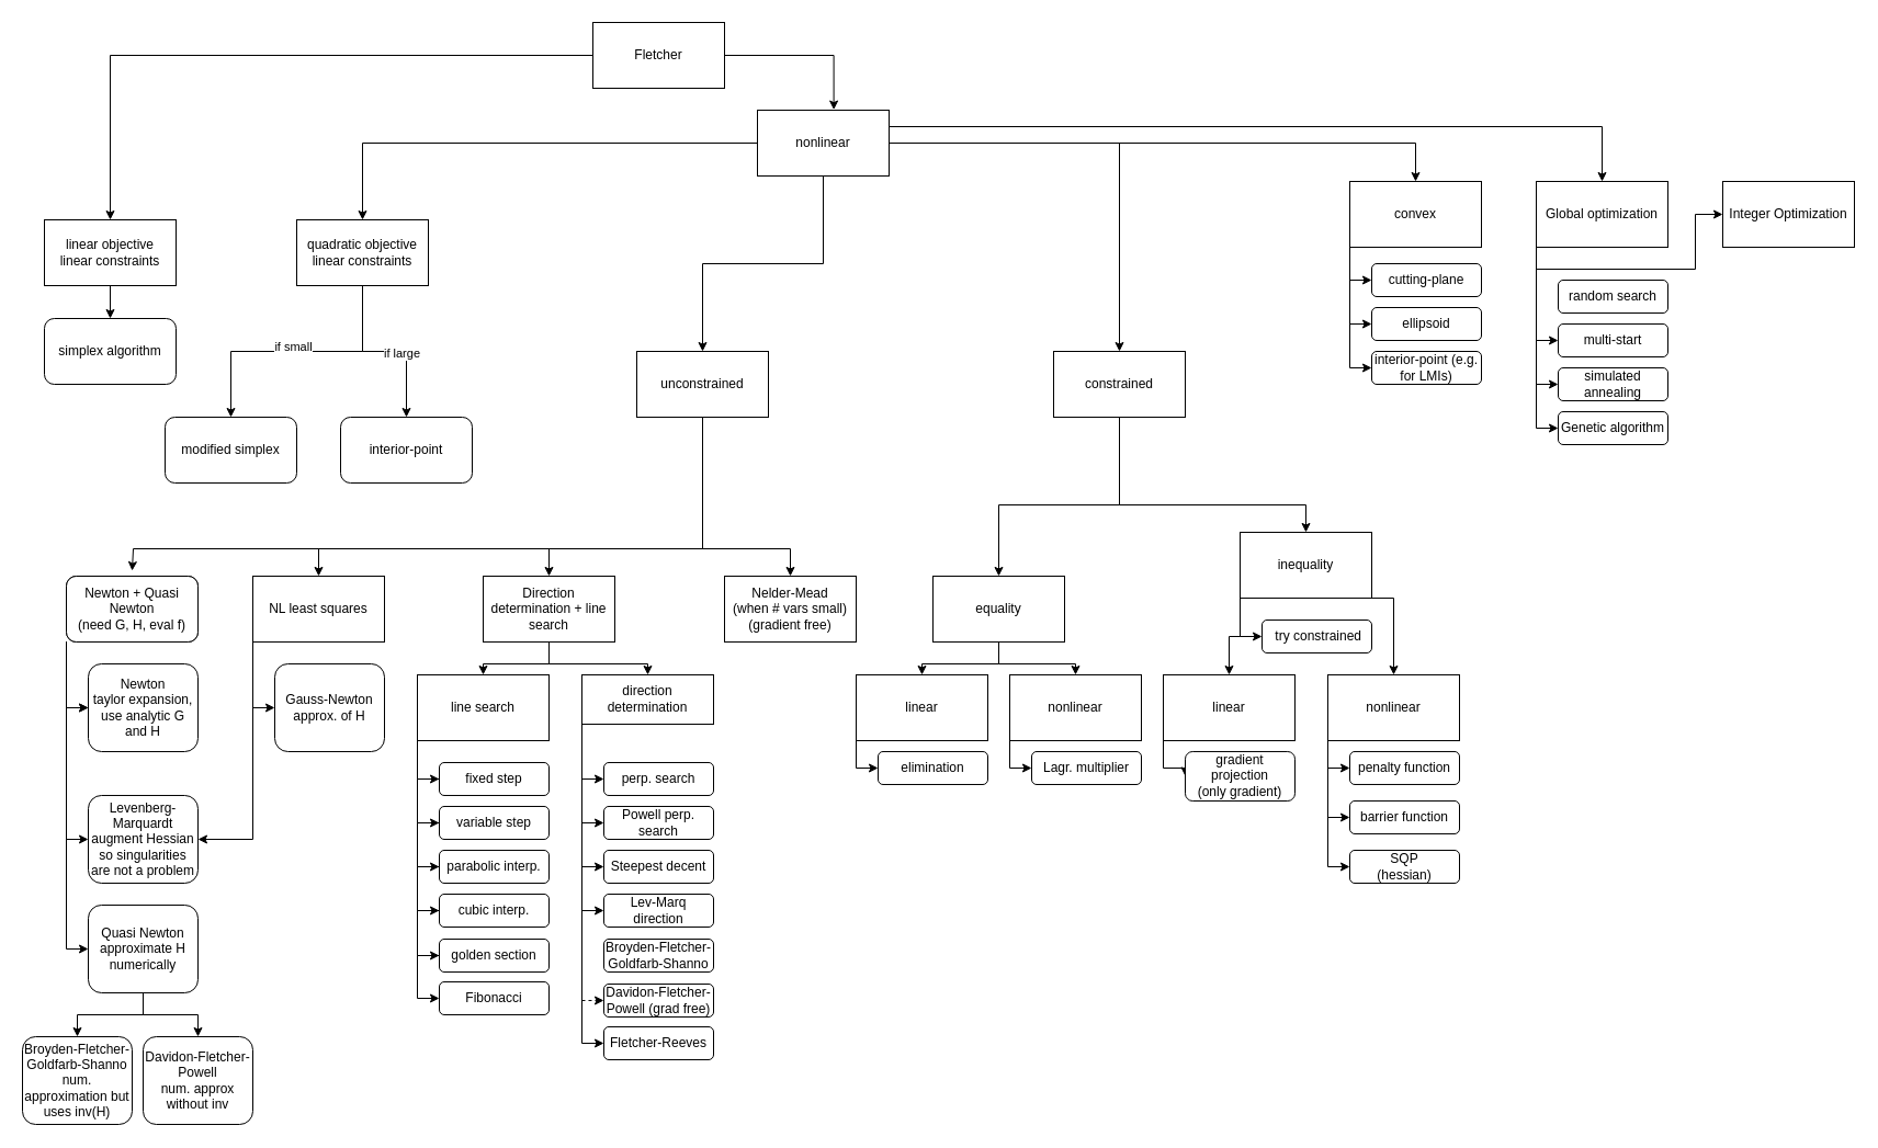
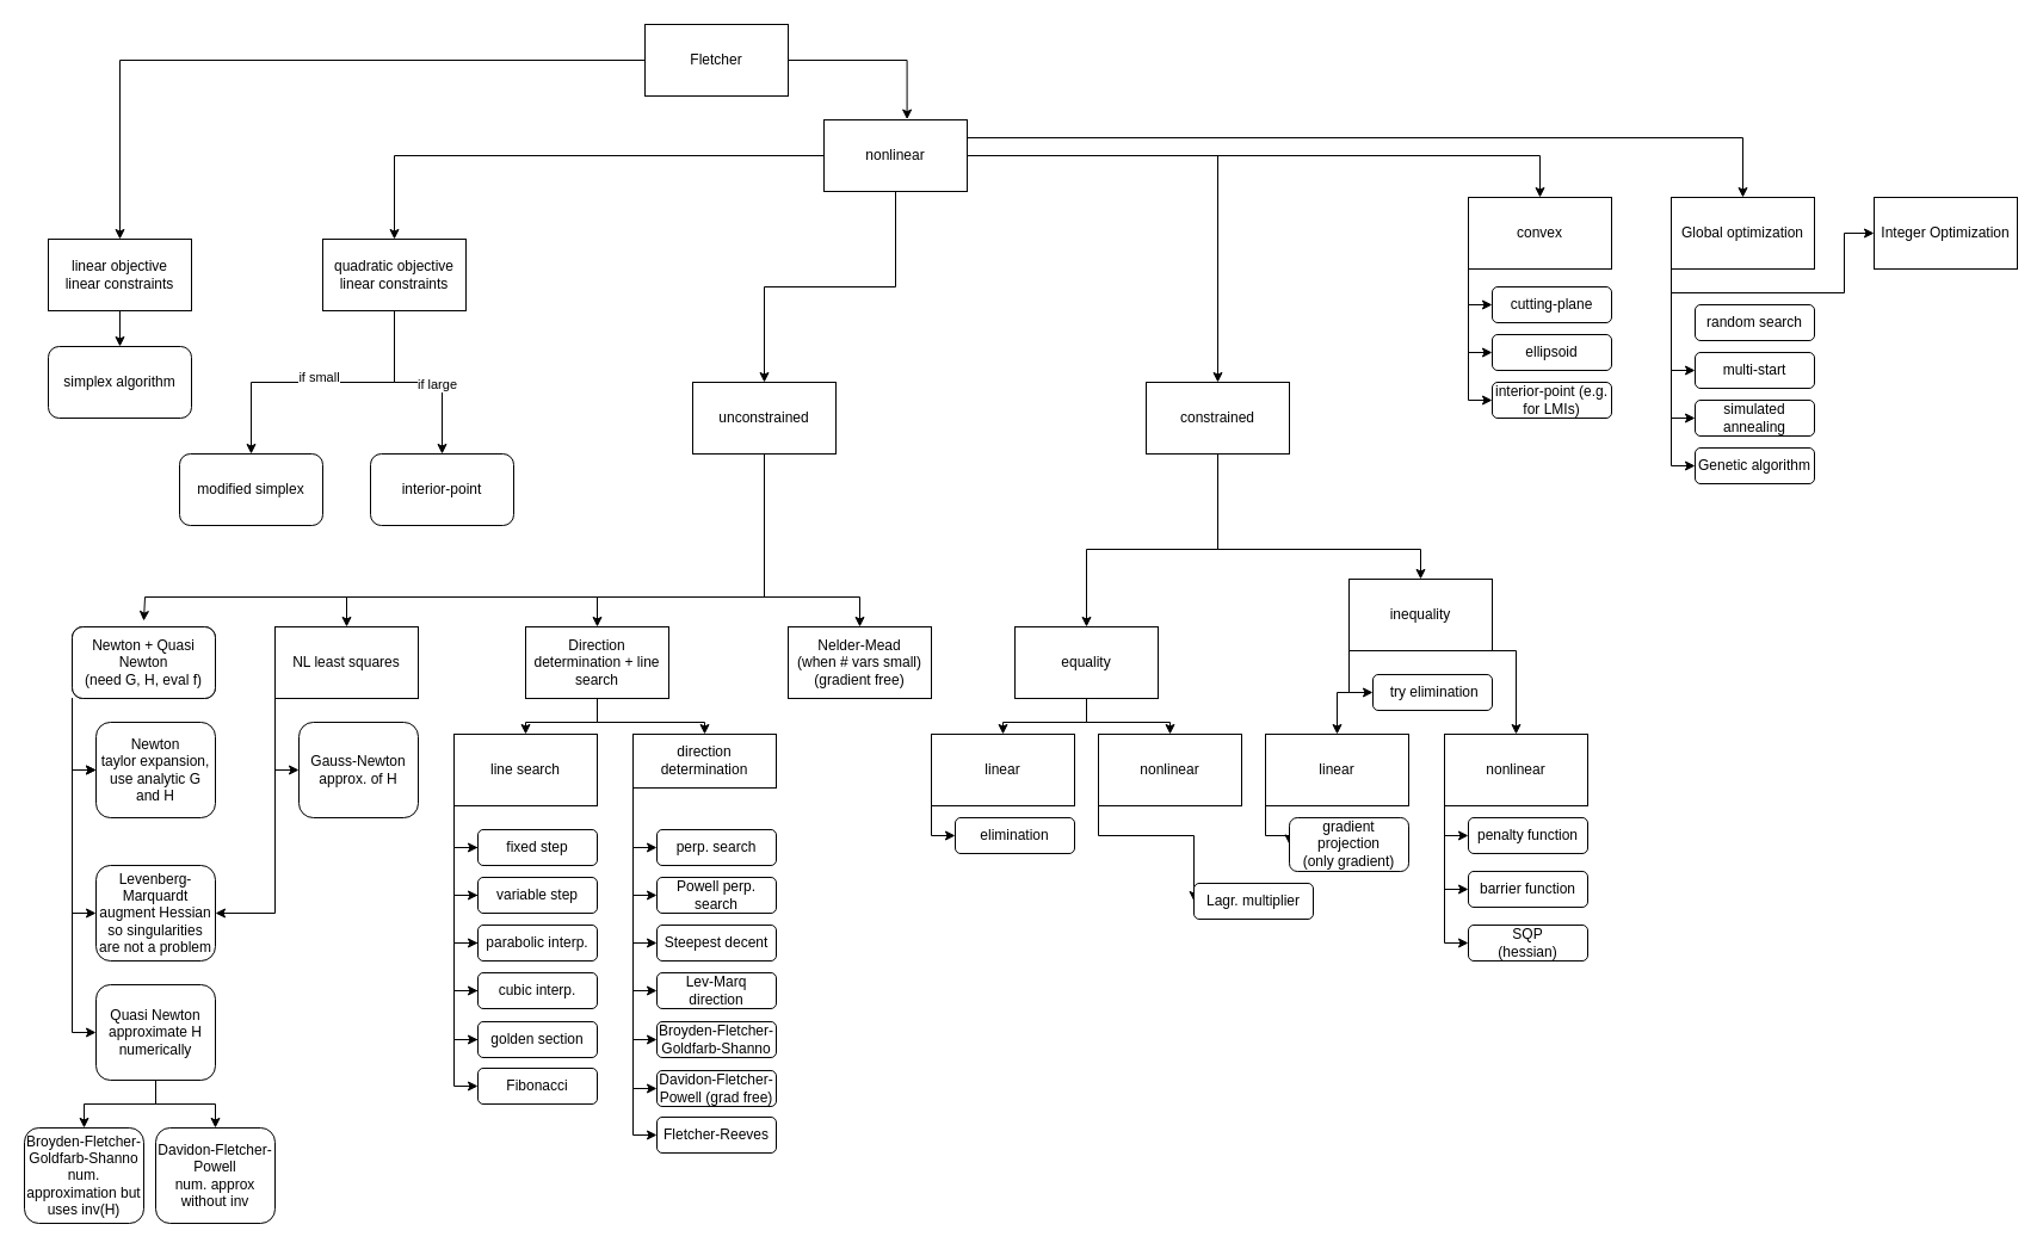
- <mxCell id="95" value="&amp;nbsp;try constrained" style="rounded=1;whiteSpace=wrap;html=1;" parent="1" vertex="1"><mxGeometry x="1150" y="564.99" width="100" height="30" as="geometry" /></mxCell>
+ <mxCell id="95" value="&amp;nbsp;try elimination" style="rounded=1;whiteSpace=wrap;html=1;" parent="1" vertex="1"><mxGeometry x="1150" y="564.99" width="100" height="30" as="geometry" /></mxCell>
- <mxCell id="94" value="Lagr. multiplier" style="rounded=1;whiteSpace=wrap;html=1;" parent="1" vertex="1"><mxGeometry x="940" y="684.99" width="100" height="30" as="geometry" /></mxCell>
+ <mxCell id="94" value="Lagr. multiplier" style="rounded=1;whiteSpace=wrap;html=1;" parent="1" vertex="1"><mxGeometry x="1000" y="739.99" width="100" height="30" as="geometry" /></mxCell>
+ <mxCell id="52" style="edgeStyle=orthogonalEdgeStyle;rounded=0;orthogonalLoop=1;jettySize=auto;html=1;exitX=0;exitY=1;exitDx=0;exitDy=0;entryX=0;entryY=0.5;entryDx=0;entryDy=0;" parent="1" source="55" target="70" edge="1"><mxGeometry relative="1" as="geometry" /></mxCell>
- <mxCell id="53" style="edgeStyle=orthogonalEdgeStyle;rounded=0;orthogonalLoop=1;jettySize=auto;html=1;exitX=0;exitY=1;exitDx=0;exitDy=0;entryX=0;entryY=0.5;entryDx=0;entryDy=0;dashed=1;" parent="1" source="55" target="71" edge="1"><mxGeometry relative="1" as="geometry" /></mxCell>
+ <mxCell id="53" style="edgeStyle=orthogonalEdgeStyle;rounded=0;orthogonalLoop=1;jettySize=auto;html=1;exitX=0;exitY=1;exitDx=0;exitDy=0;entryX=0;entryY=0.5;entryDx=0;entryDy=0;" parent="1" source="55" target="71" edge="1"><mxGeometry relative="1" as="geometry" /></mxCell>
